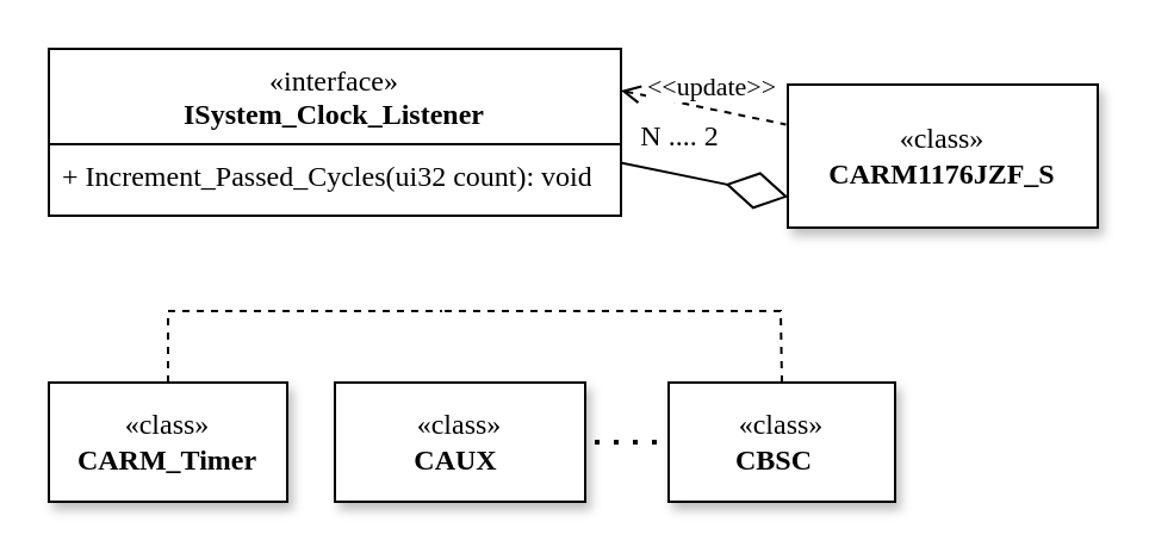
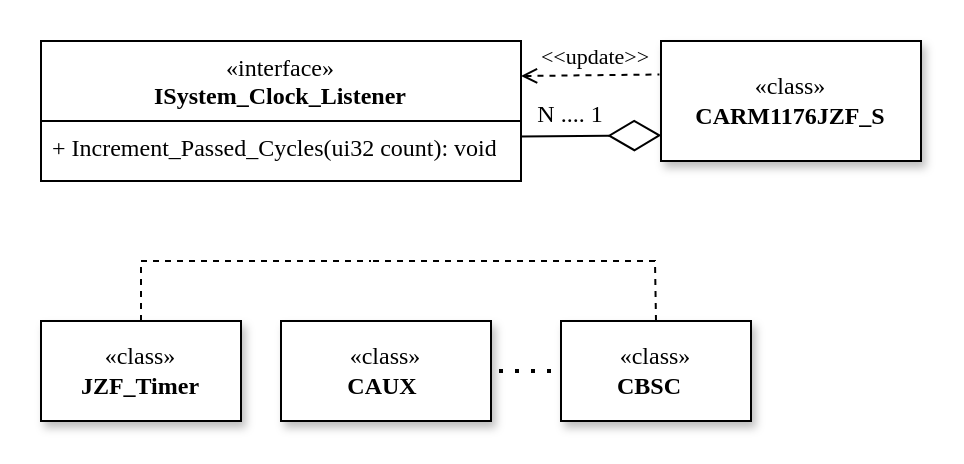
- <mxCell id="12" value="N .... 2" style="text;html=1;strokeColor=none;fillColor=none;align=center;verticalAlign=middle;whiteSpace=wrap;rounded=0;fontFamily=Computer Modern;" parent="1" vertex="1"><mxGeometry x="255" y="42" width="60" height="30" as="geometry" /></mxCell>
+ <mxCell id="12" value="N .... 1" style="text;html=1;strokeColor=none;fillColor=none;align=center;verticalAlign=middle;whiteSpace=wrap;rounded=0;fontFamily=Computer Modern;" parent="1" vertex="1"><mxGeometry x="255" y="42" width="60" height="30" as="geometry" /></mxCell>
- <mxCell id="2" value="«class»&lt;br&gt;&lt;b&gt;CARM1176JZF_S&lt;/b&gt;" style="html=1;whiteSpace=wrap;fontFamily=Computer Modern;shadow=1;" parent="1" vertex="1"><mxGeometry x="330" y="35" width="130" height="60" as="geometry" /></mxCell>
+ <mxCell id="2" value="«class»&lt;br&gt;&lt;b&gt;CARM1176JZF_S&lt;/b&gt;" style="html=1;whiteSpace=wrap;fontFamily=Computer Modern;shadow=1;" parent="1" vertex="1"><mxGeometry x="330" y="20" width="130" height="60" as="geometry" /></mxCell>
- <mxCell id="3" value="«class»&lt;br&gt;&lt;b&gt;CARM_Timer&lt;/b&gt;" style="html=1;whiteSpace=wrap;fontFamily=Computer Modern;shadow=1;" parent="1" vertex="1"><mxGeometry x="20" y="160" width="100" height="50" as="geometry" /></mxCell>
+ <mxCell id="3" value="«class»&lt;br&gt;&lt;b&gt;JZF_Timer&lt;/b&gt;" style="html=1;whiteSpace=wrap;fontFamily=Computer Modern;shadow=1;" parent="1" vertex="1"><mxGeometry x="20" y="160" width="100" height="50" as="geometry" /></mxCell>
